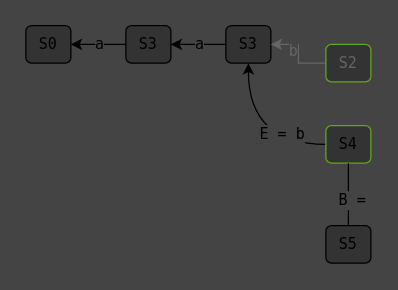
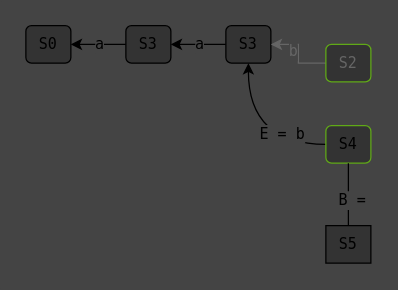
- <mxCell id="17" value="&lt;div style=&quot;&quot;&gt;S5&lt;/div&gt;" style="rounded=1;whiteSpace=wrap;html=1;fontFamily=monospace;align=center;spacing=7;verticalAlign=middle;spacingTop=0;fillColor=#333333;strokeColor=default;" parent="1" vertex="1"><mxGeometry x="260" y="180" width="36" height="30" as="geometry" /></mxCell>
+ <mxCell id="17" value="&lt;div style=&quot;&quot;&gt;S5&lt;/div&gt;" style="whiteSpace=wrap;html=1;fontFamily=monospace;align=center;spacing=7;verticalAlign=middle;spacingTop=0;fillColor=#333333;strokeColor=default;rounded=0;" parent="1" vertex="1"><mxGeometry x="260" y="180" width="36" height="30" as="geometry" /></mxCell>
